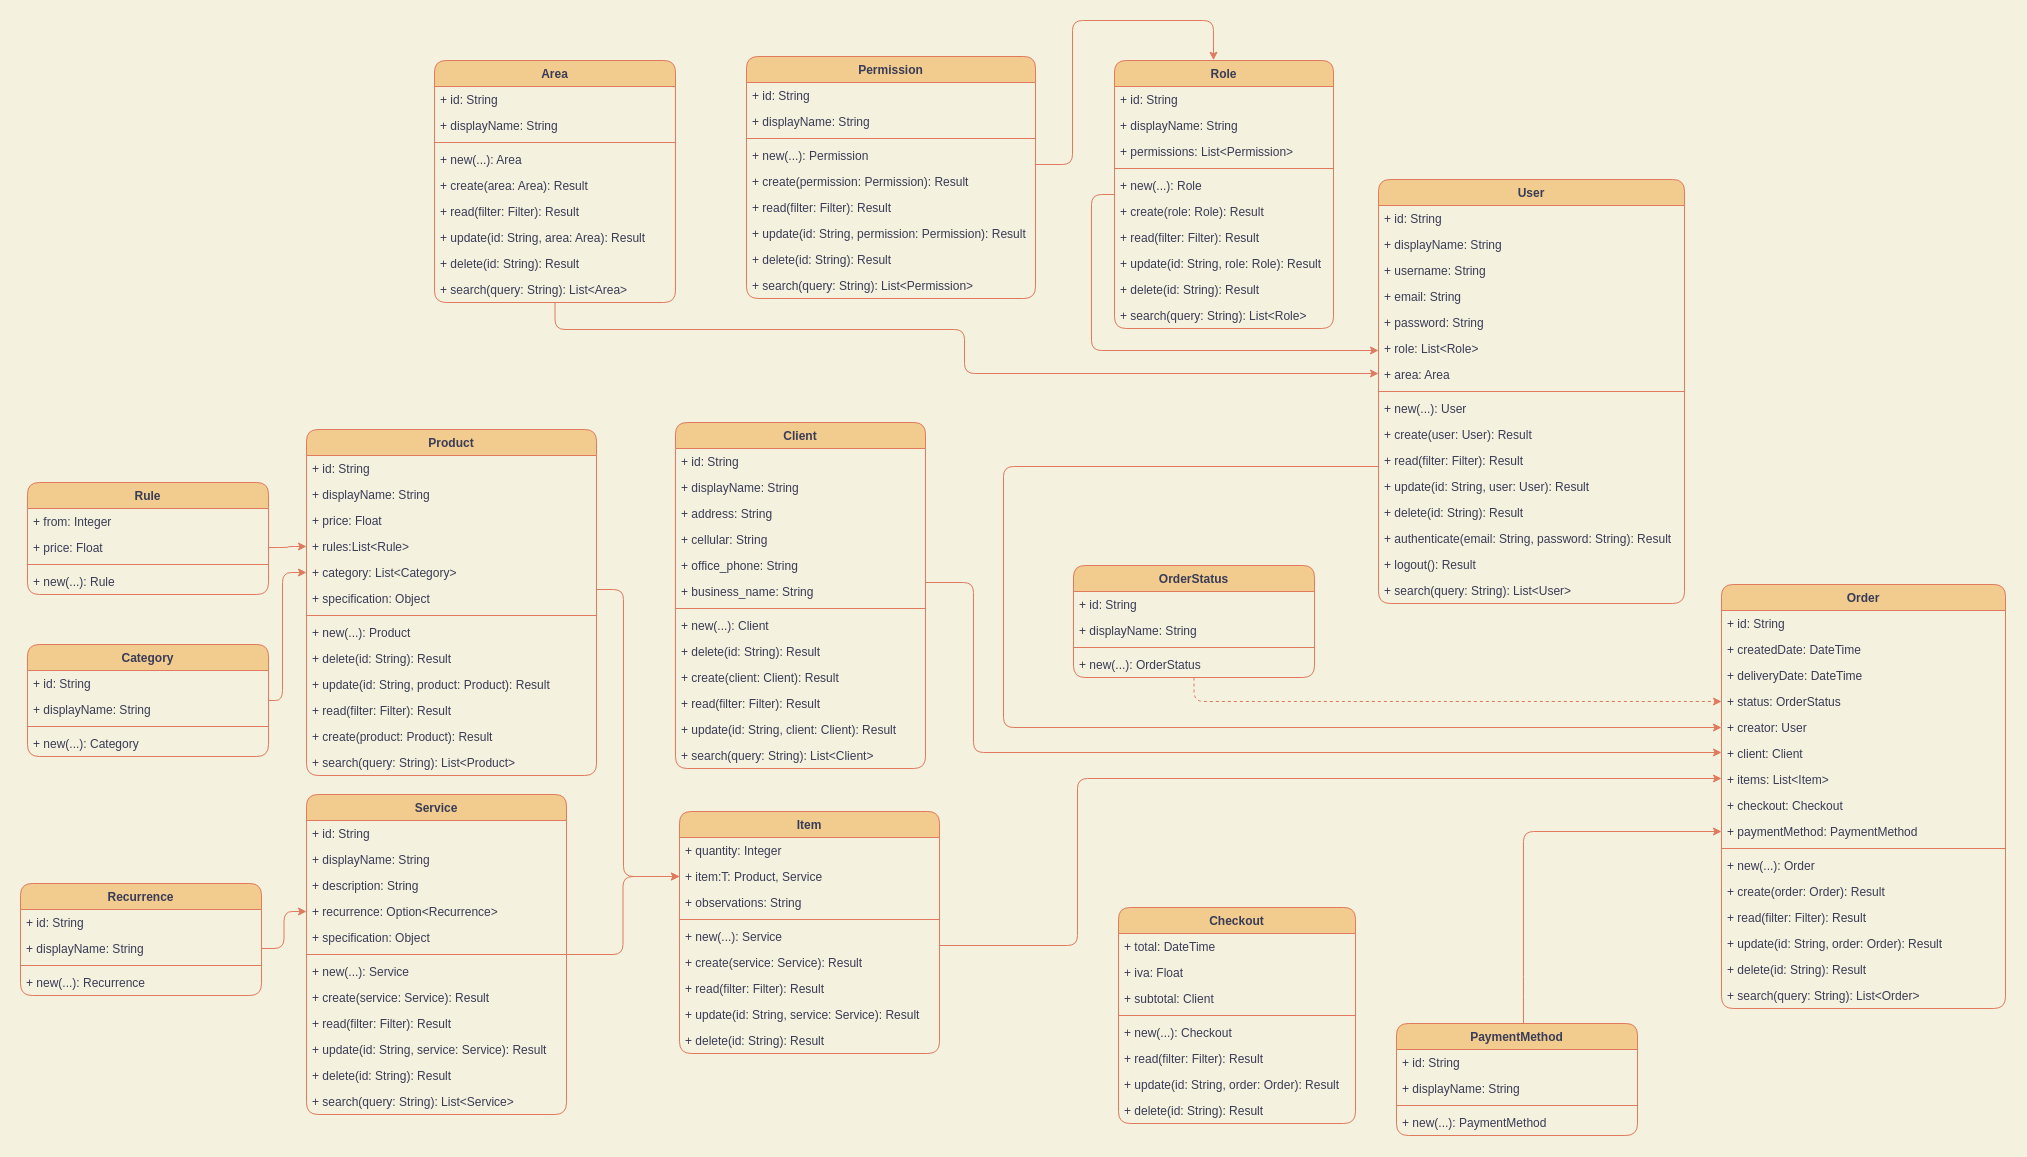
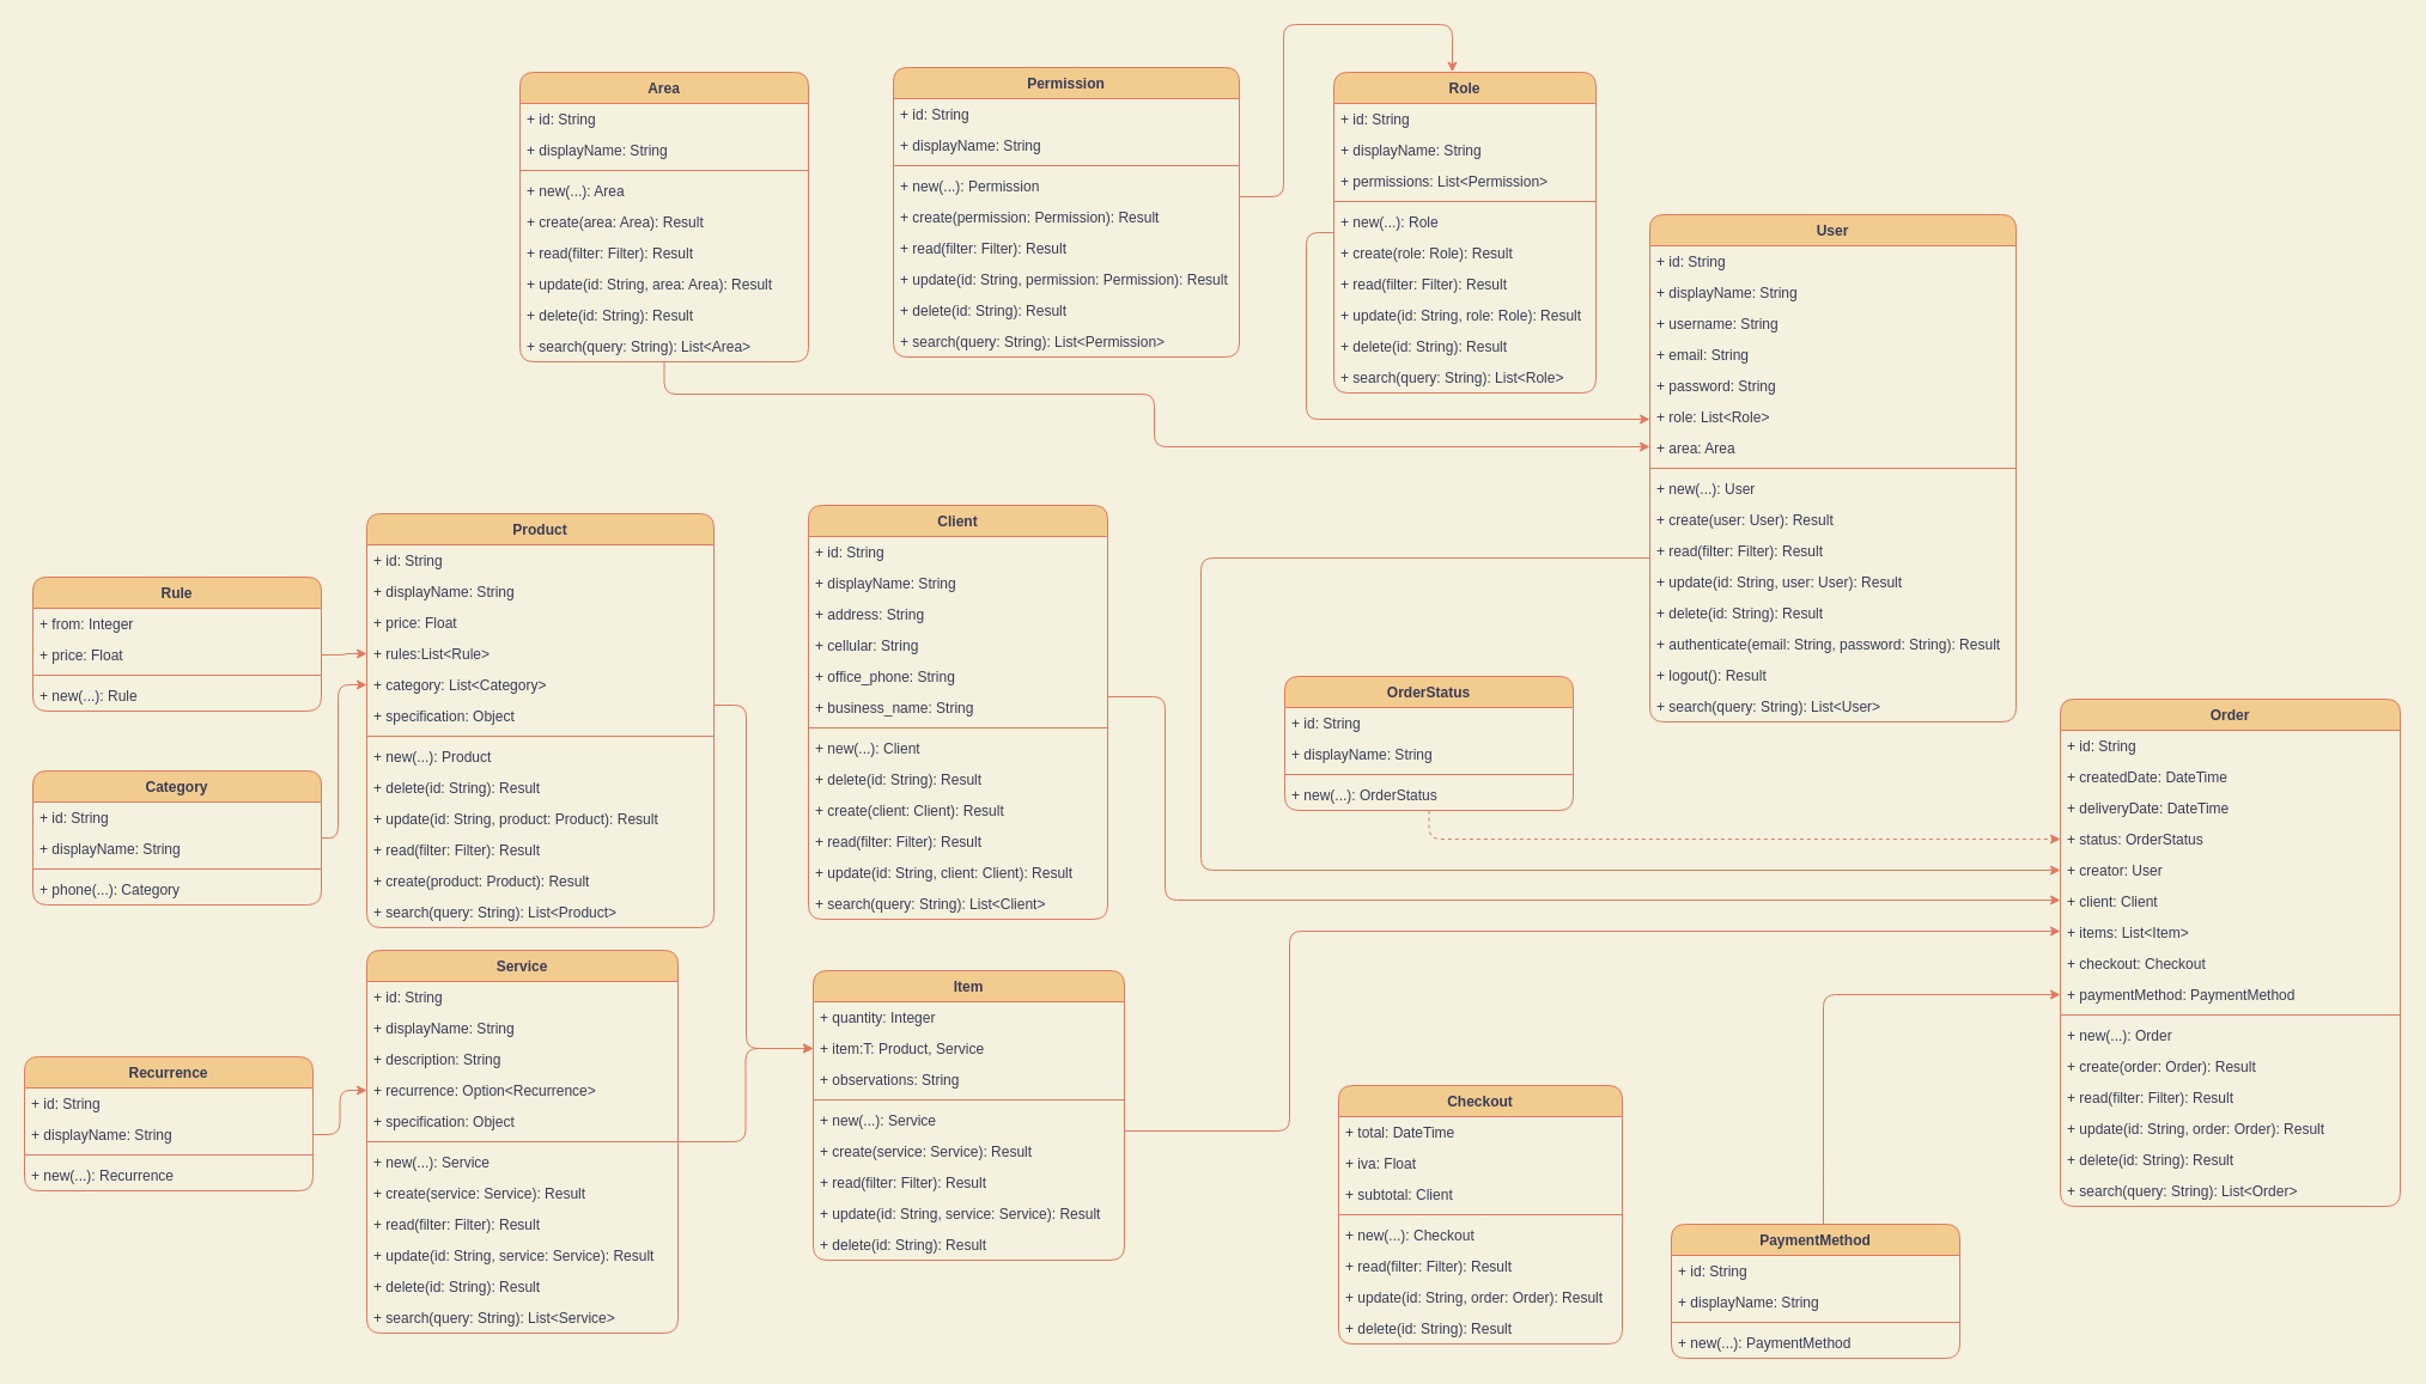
- <mxCell id="135" value="+ new(...): Category" style="text;strokeColor=none;fillColor=none;align=left;verticalAlign=top;spacingLeft=4;spacingRight=4;overflow=hidden;rotatable=0;points=[[0,0.5],[1,0.5]];portConstraint=eastwest;fontColor=#393C56;rounded=1;" vertex="1" parent="131"><mxGeometry y="86" width="241" height="26" as="geometry" /></mxCell>
+ <mxCell id="135" value="+ phone(...): Category" style="text;strokeColor=none;fillColor=none;align=left;verticalAlign=top;spacingLeft=4;spacingRight=4;overflow=hidden;rotatable=0;points=[[0,0.5],[1,0.5]];portConstraint=eastwest;fontColor=#393C56;rounded=1;" vertex="1" parent="131"><mxGeometry y="86" width="241" height="26" as="geometry" /></mxCell>
